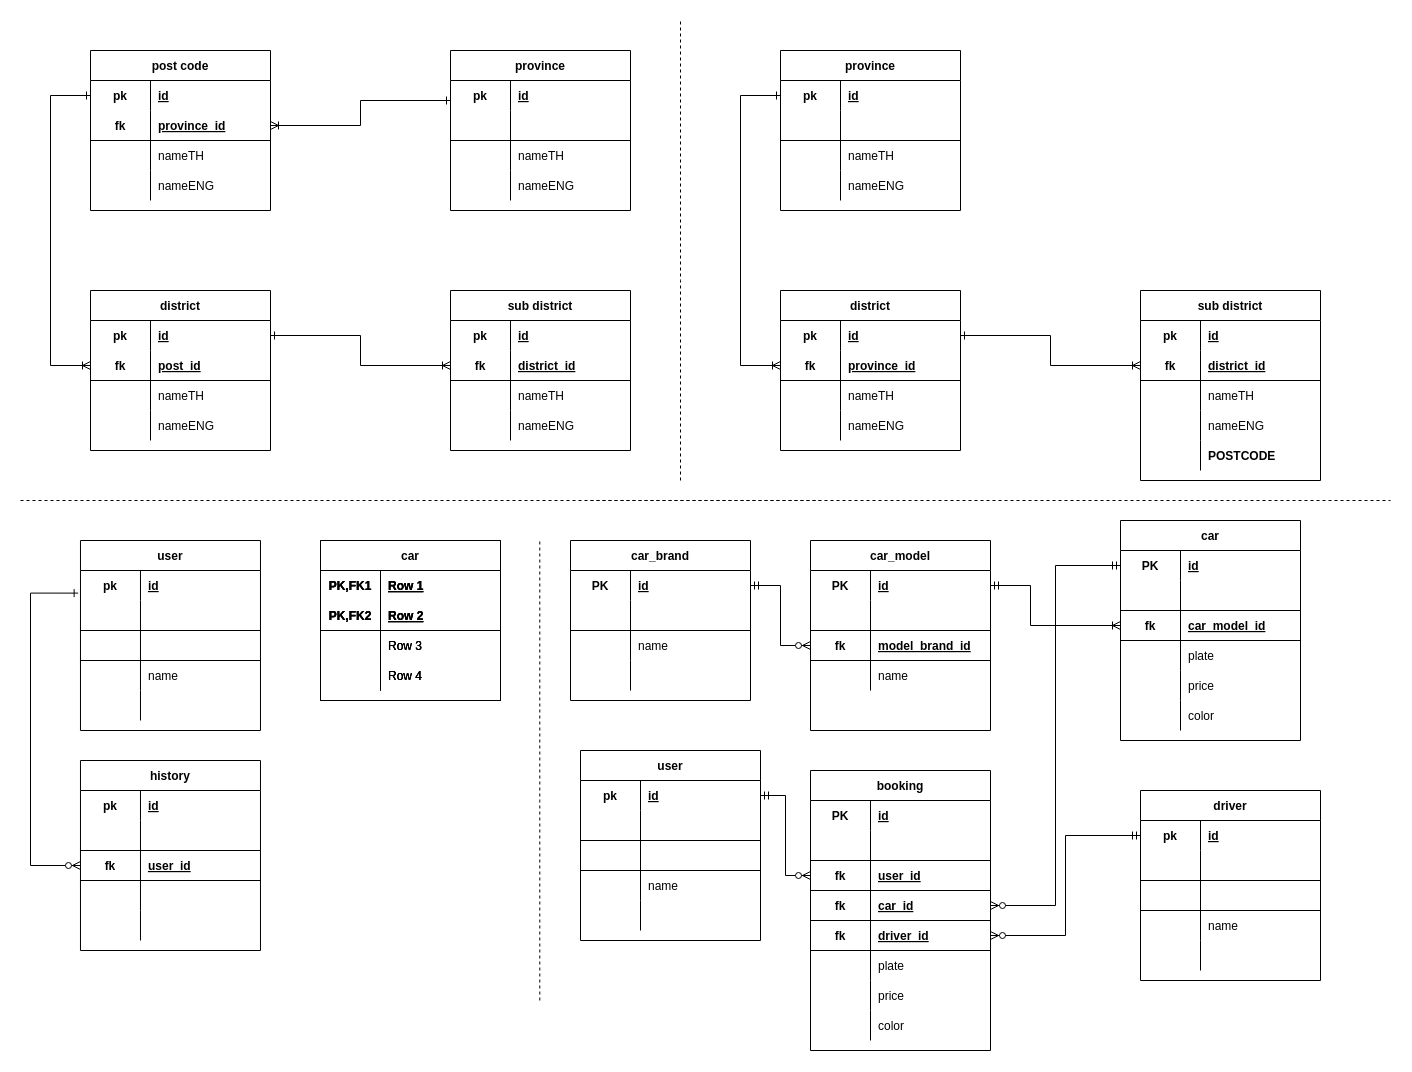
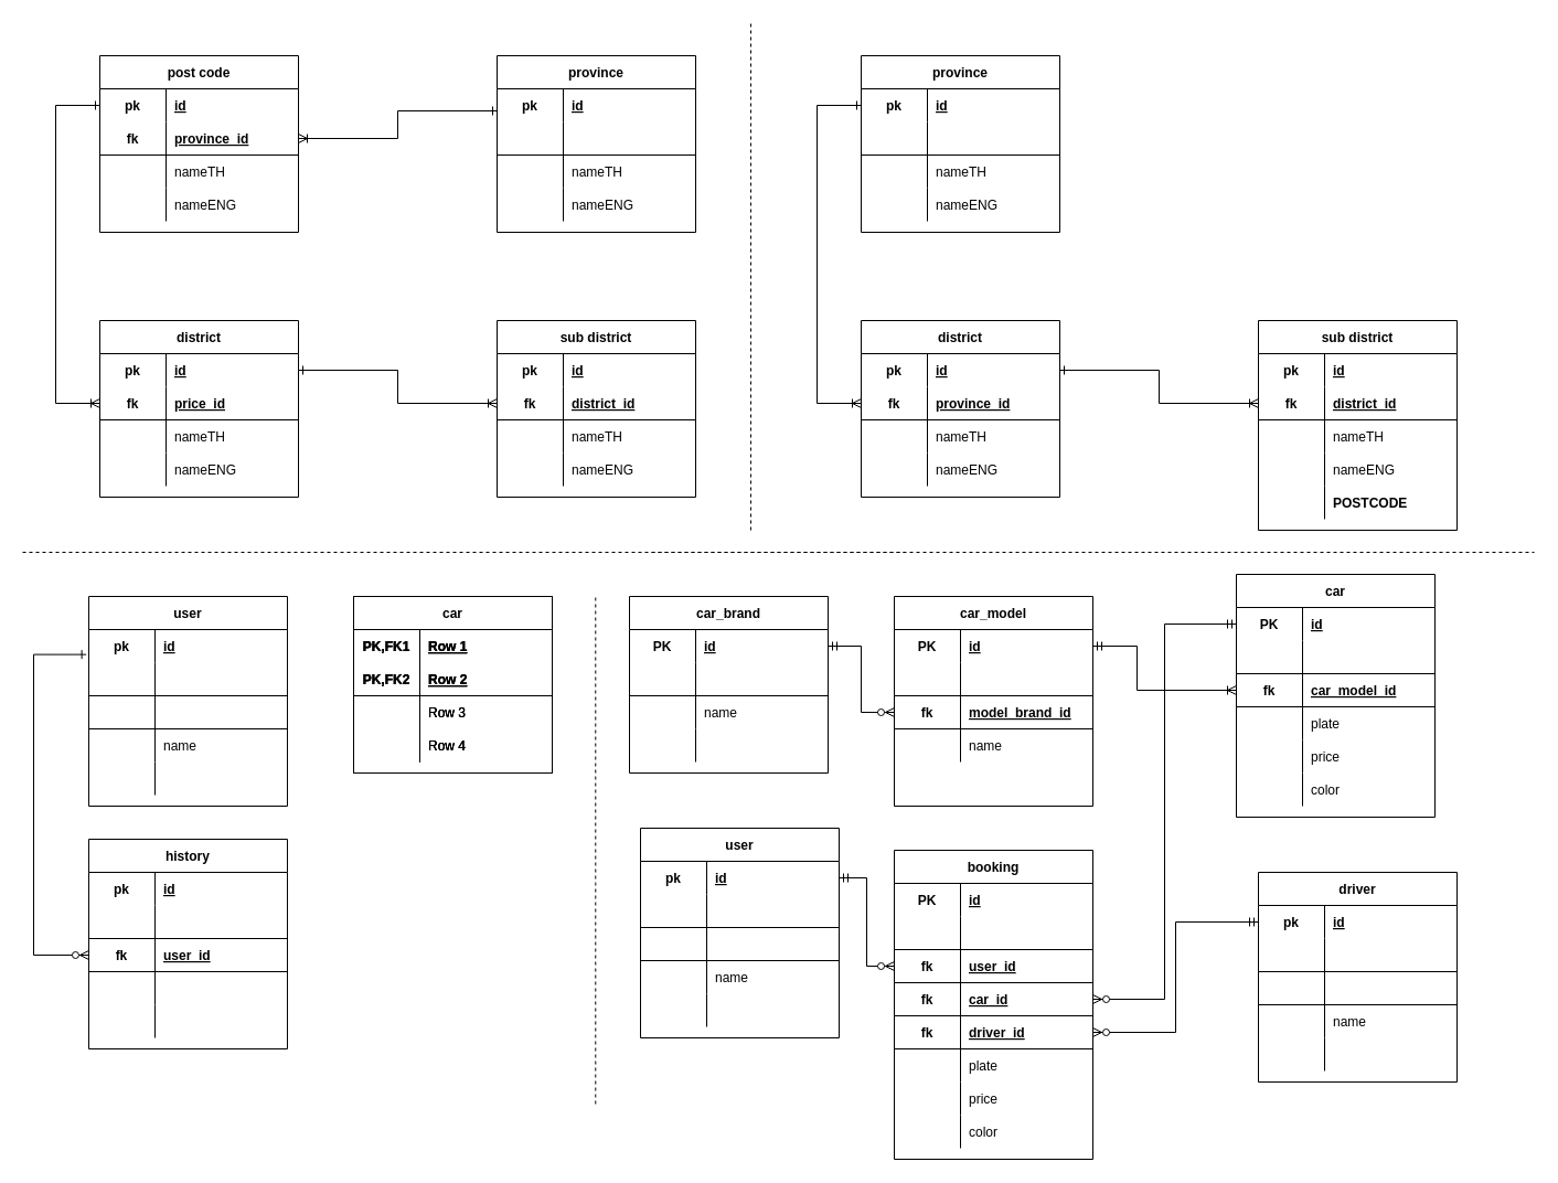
- <mxCell id="47" value="post_id" style="shape=partialRectangle;connectable=0;fillColor=none;top=0;left=0;bottom=0;right=0;align=left;spacingLeft=6;fontStyle=5;overflow=hidden;" vertex="1" parent="45"><mxGeometry x="60" width="120" height="30" as="geometry" /></mxCell>
+ <mxCell id="47" value="price_id" style="shape=partialRectangle;connectable=0;fillColor=none;top=0;left=0;bottom=0;right=0;align=left;spacingLeft=6;fontStyle=5;overflow=hidden;" vertex="1" parent="45"><mxGeometry x="60" width="120" height="30" as="geometry" /></mxCell>
